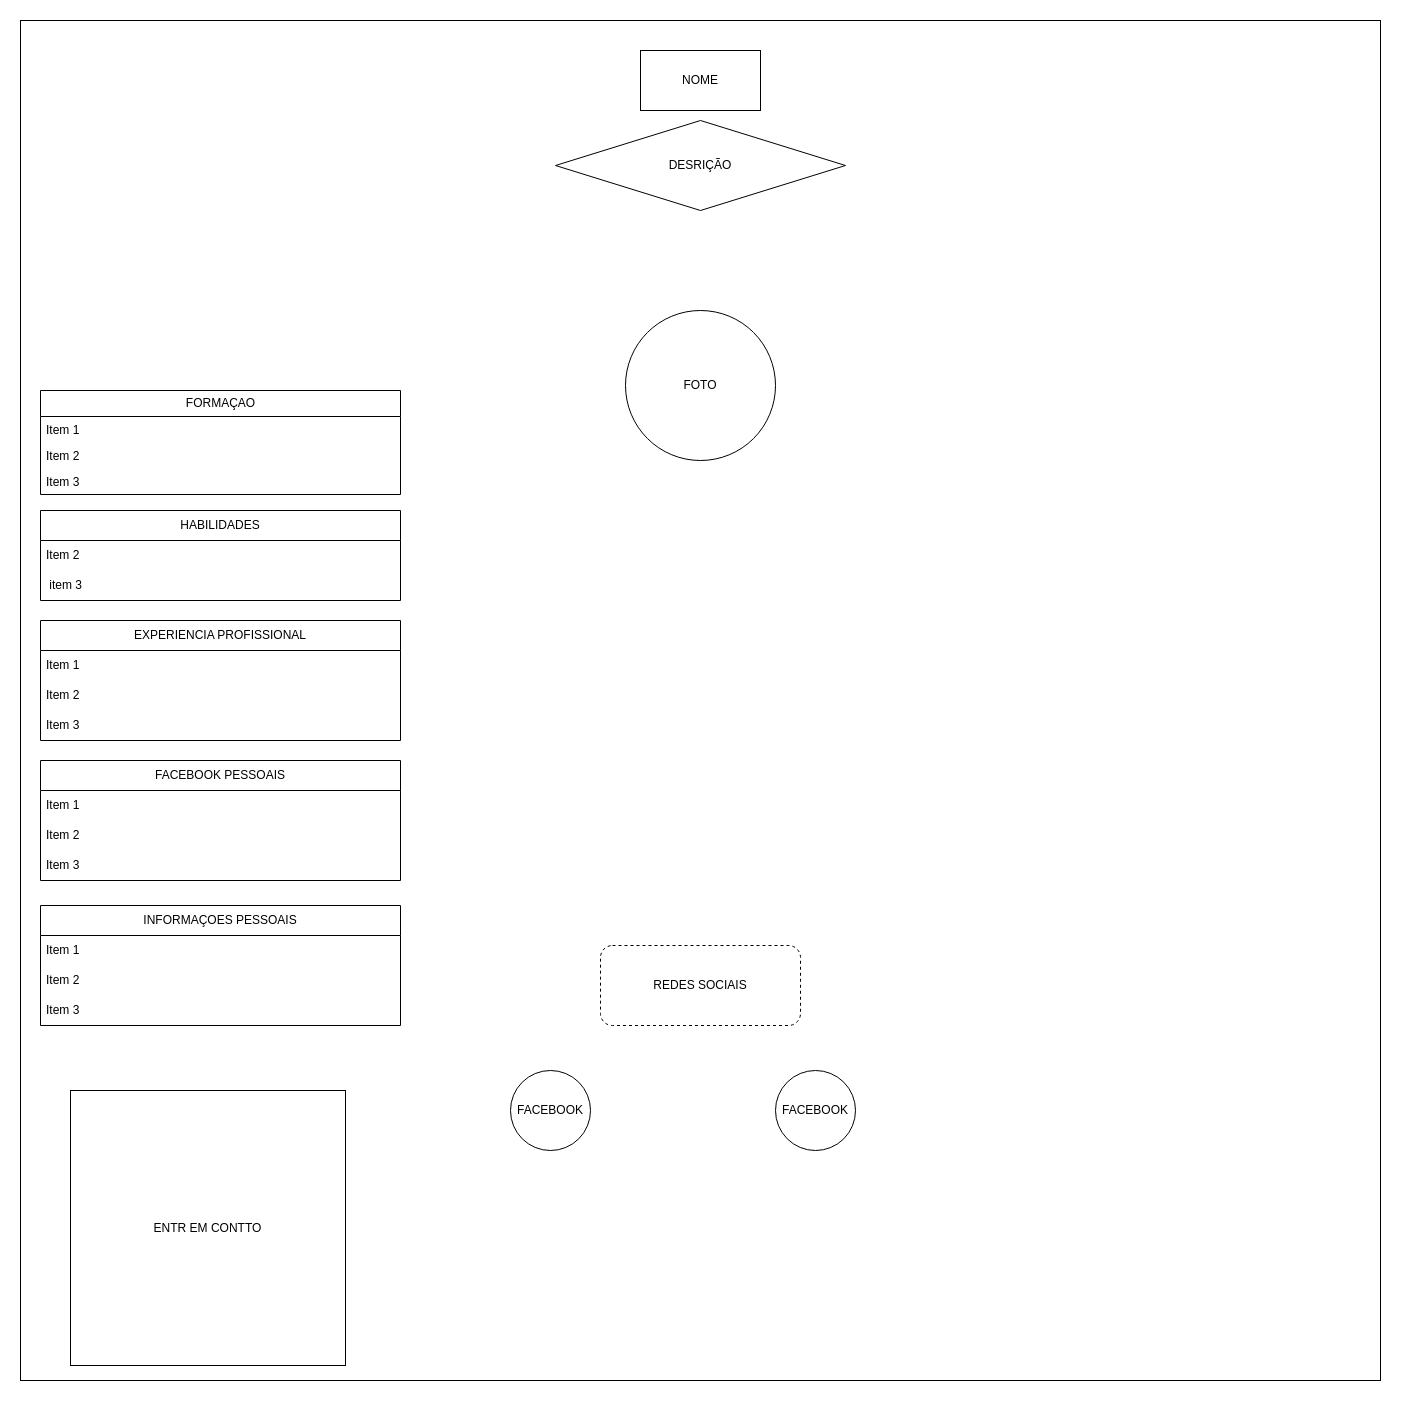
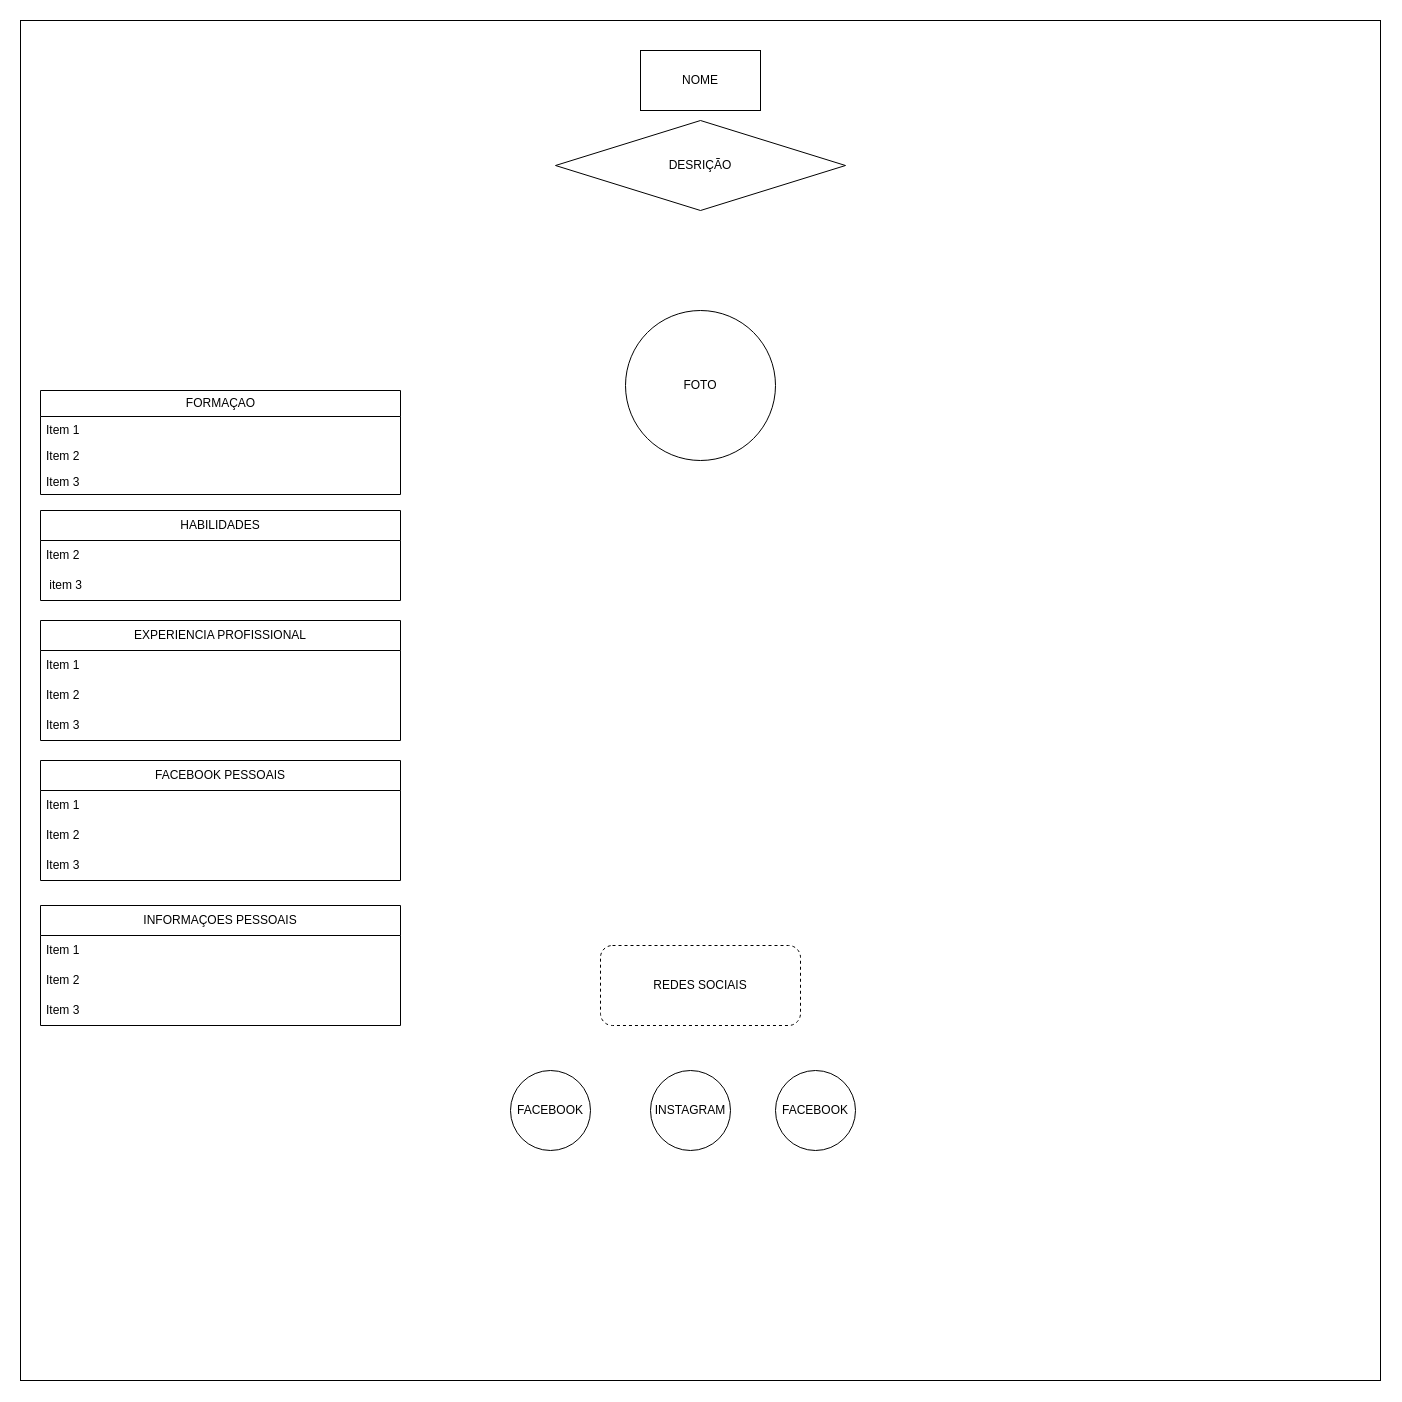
+ <mxCell id="27" value="INSTAGRAM" style="ellipse;whiteSpace=wrap;html=1;aspect=fixed;" vertex="1" parent="1"><mxGeometry x="650" y="1070" width="80" height="80" as="geometry" /></mxCell>
- <mxCell id="29" value="ENTR EM CONTTO" style="whiteSpace=wrap;html=1;aspect=fixed;" vertex="1" parent="1"><mxGeometry x="70" y="1090" width="275" height="275" as="geometry" /></mxCell>
